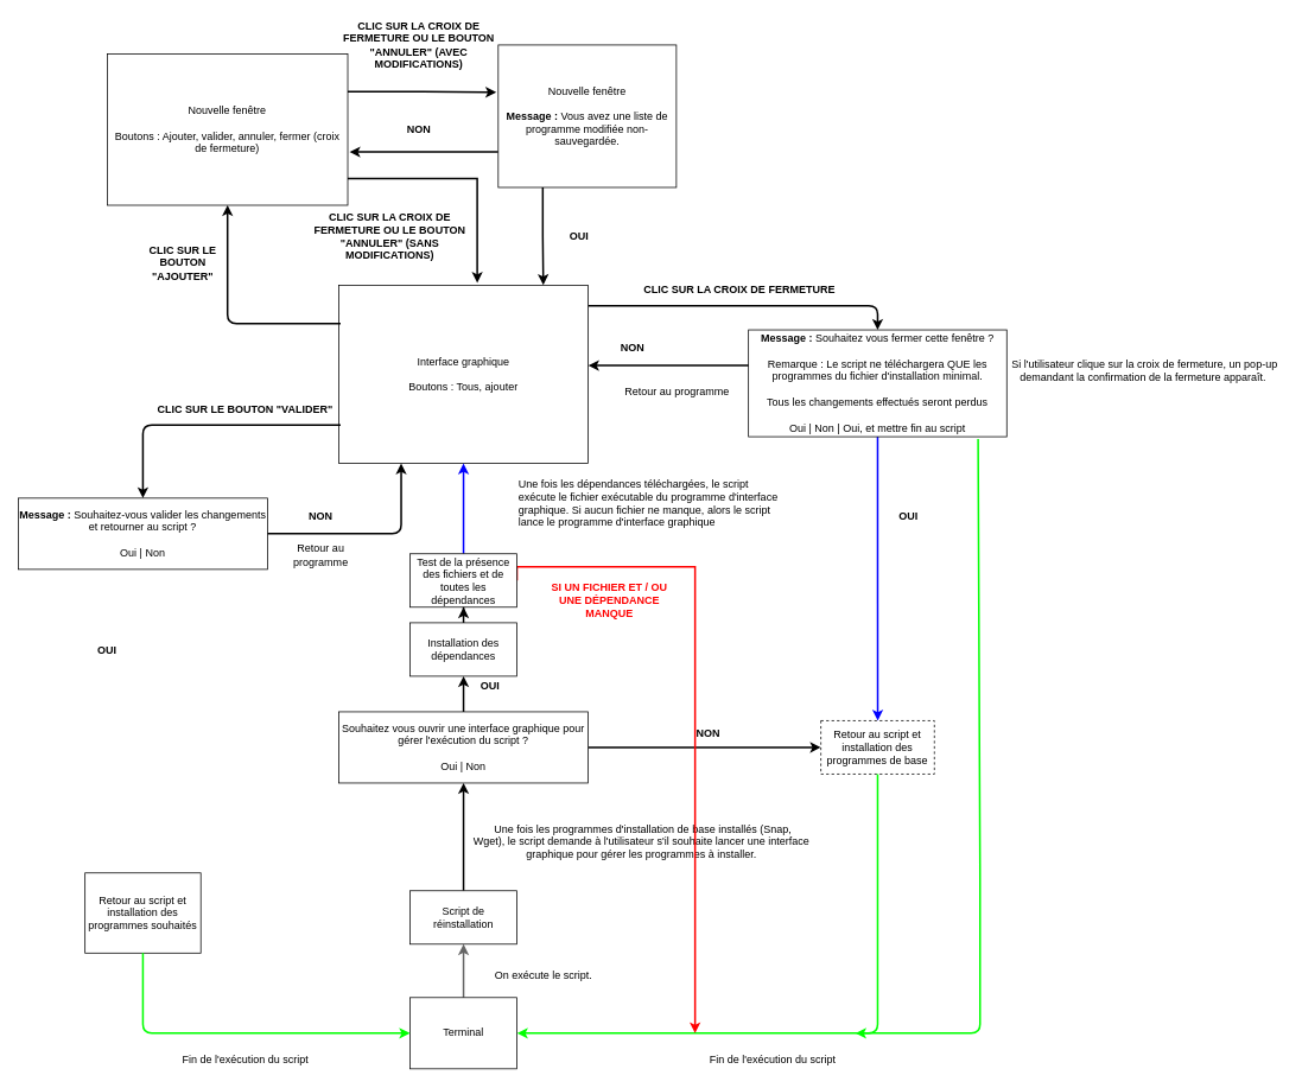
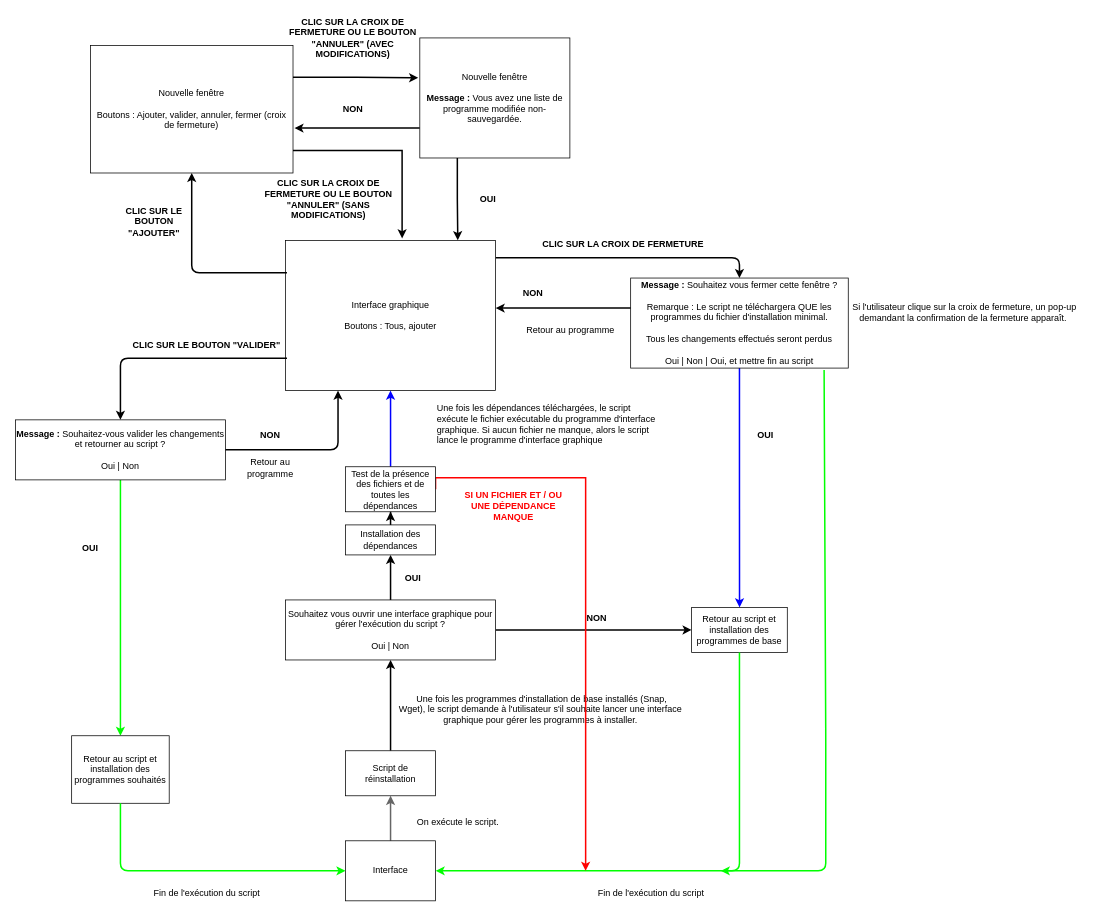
- <mxCell id="9" value="Installation des dépendances" style="rounded=0;whiteSpace=wrap;html=1;" vertex="1" parent="1"><mxGeometry x="460" y="699" width="120" height="60" as="geometry" /></mxCell>
+ <mxCell id="9" value="Installation des dépendances" style="rounded=0;whiteSpace=wrap;html=1;" vertex="1" parent="1"><mxGeometry x="460" y="699" width="120" height="40" as="geometry" /></mxCell>
+ <mxCell id="28" value="" style="edgeStyle=orthogonalEdgeStyle;rounded=0;orthogonalLoop=1;jettySize=auto;html=1;strokeWidth=2;fillColor=#60a917;strokeColor=#00FF00;" edge="1" parent="1" source="29" target="30"><mxGeometry relative="1" as="geometry" /></mxCell>
- <mxCell id="17" value="Retour au script et installation des programmes de base" style="rounded=0;whiteSpace=wrap;html=1;dashed=1;" vertex="1" parent="1"><mxGeometry x="921.25" y="809" width="127.5" height="60" as="geometry" /></mxCell>
+ <mxCell id="17" value="Retour au script et installation des programmes de base" style="rounded=0;whiteSpace=wrap;html=1;" vertex="1" parent="1"><mxGeometry x="921.25" y="809" width="127.5" height="60" as="geometry" /></mxCell>
- <mxCell id="3" value="Terminal" style="rounded=0;whiteSpace=wrap;html=1;" parent="1" vertex="1"><mxGeometry x="460" y="1120" width="120" height="80" as="geometry" /></mxCell>
+ <mxCell id="3" value="Interface" style="rounded=0;whiteSpace=wrap;html=1;" parent="1" vertex="1"><mxGeometry x="460" y="1120" width="120" height="80" as="geometry" /></mxCell>
